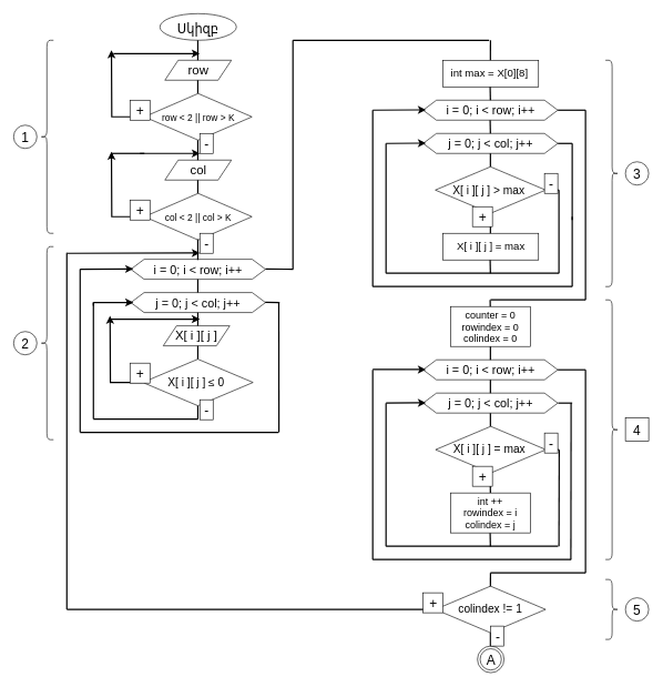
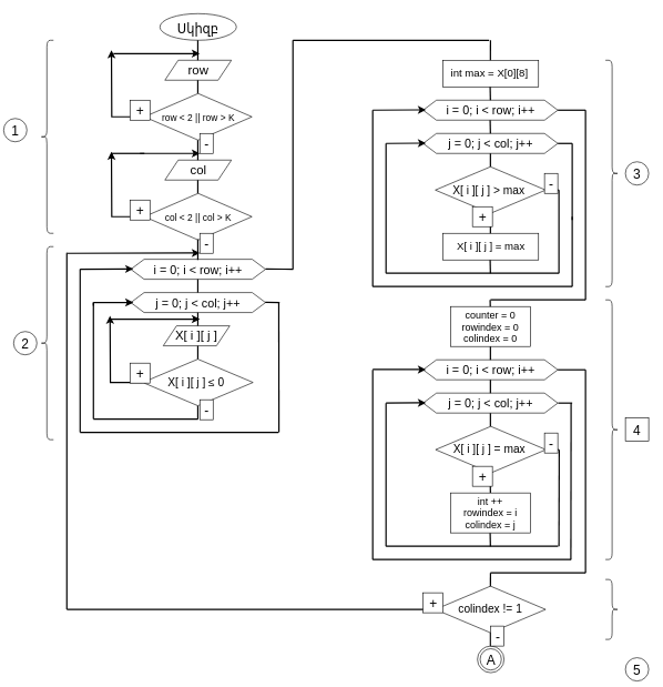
- <mxCell id="114" value="1" style="ellipse;whiteSpace=wrap;html=1;aspect=fixed;labelBackgroundColor=default;fontSize=20;fontColor=default;strokeColor=default;fillColor=default;" vertex="1" parent="1"><mxGeometry x="20" y="187.5" width="35" height="35" as="geometry" /></mxCell>
+ <mxCell id="114" value="1" style="ellipse;whiteSpace=wrap;html=1;aspect=fixed;labelBackgroundColor=default;fontSize=20;fontColor=default;strokeColor=default;fillColor=default;" vertex="1" parent="1"><mxGeometry x="5" y="177.5" width="35" height="35" as="geometry" /></mxCell>
- <mxCell id="122" value="5" style="ellipse;whiteSpace=wrap;html=1;aspect=fixed;labelBackgroundColor=default;fontSize=20;fontColor=default;strokeColor=default;fillColor=default;" vertex="1" parent="1"><mxGeometry x="940" y="897.5" width="35" height="35" as="geometry" /></mxCell>
+ <mxCell id="122" value="5" style="ellipse;whiteSpace=wrap;html=1;aspect=fixed;labelBackgroundColor=default;fontSize=20;fontColor=default;strokeColor=default;fillColor=default;" vertex="1" parent="1"><mxGeometry x="940" y="987.5" width="35" height="35" as="geometry" /></mxCell>
